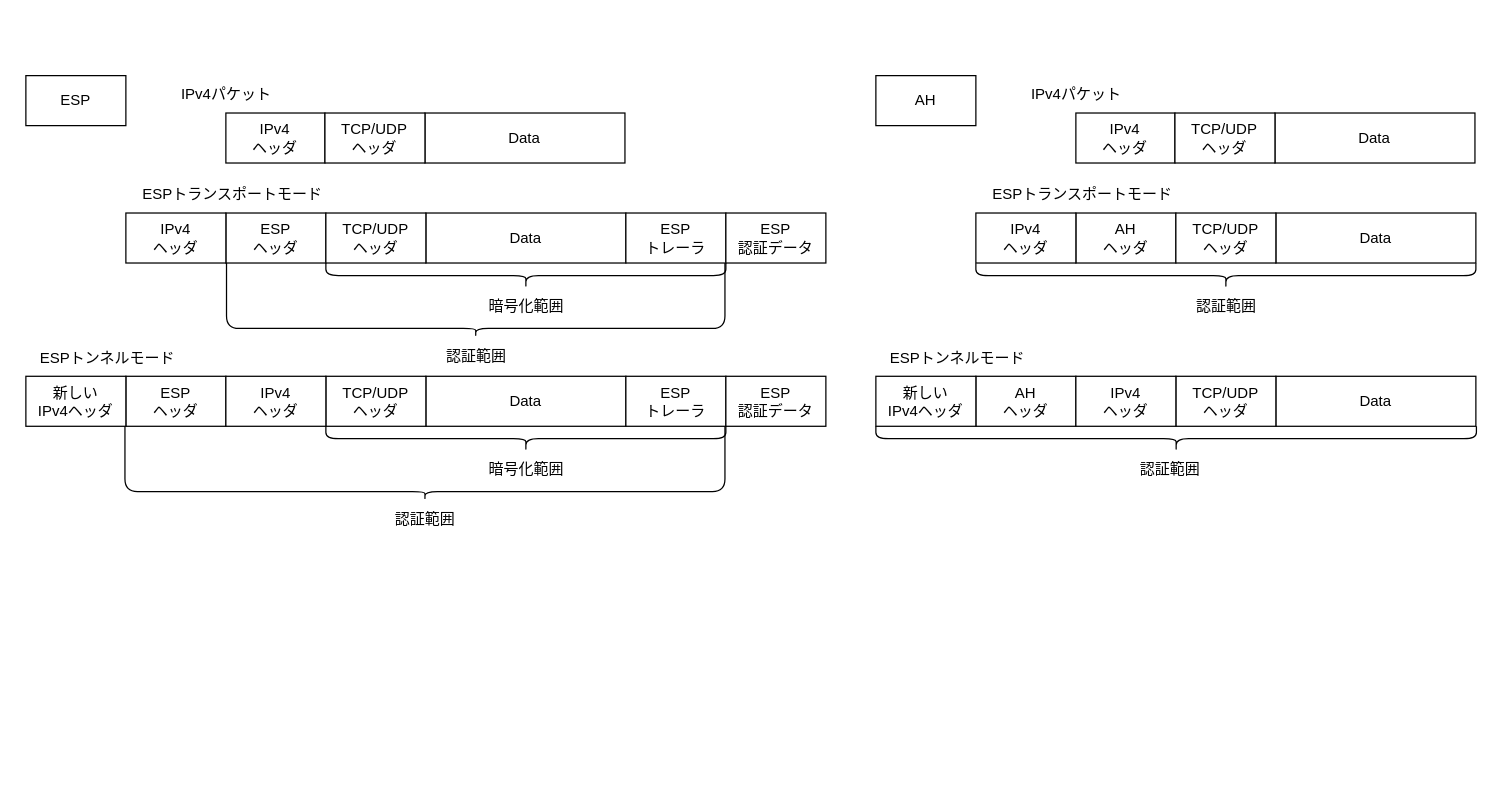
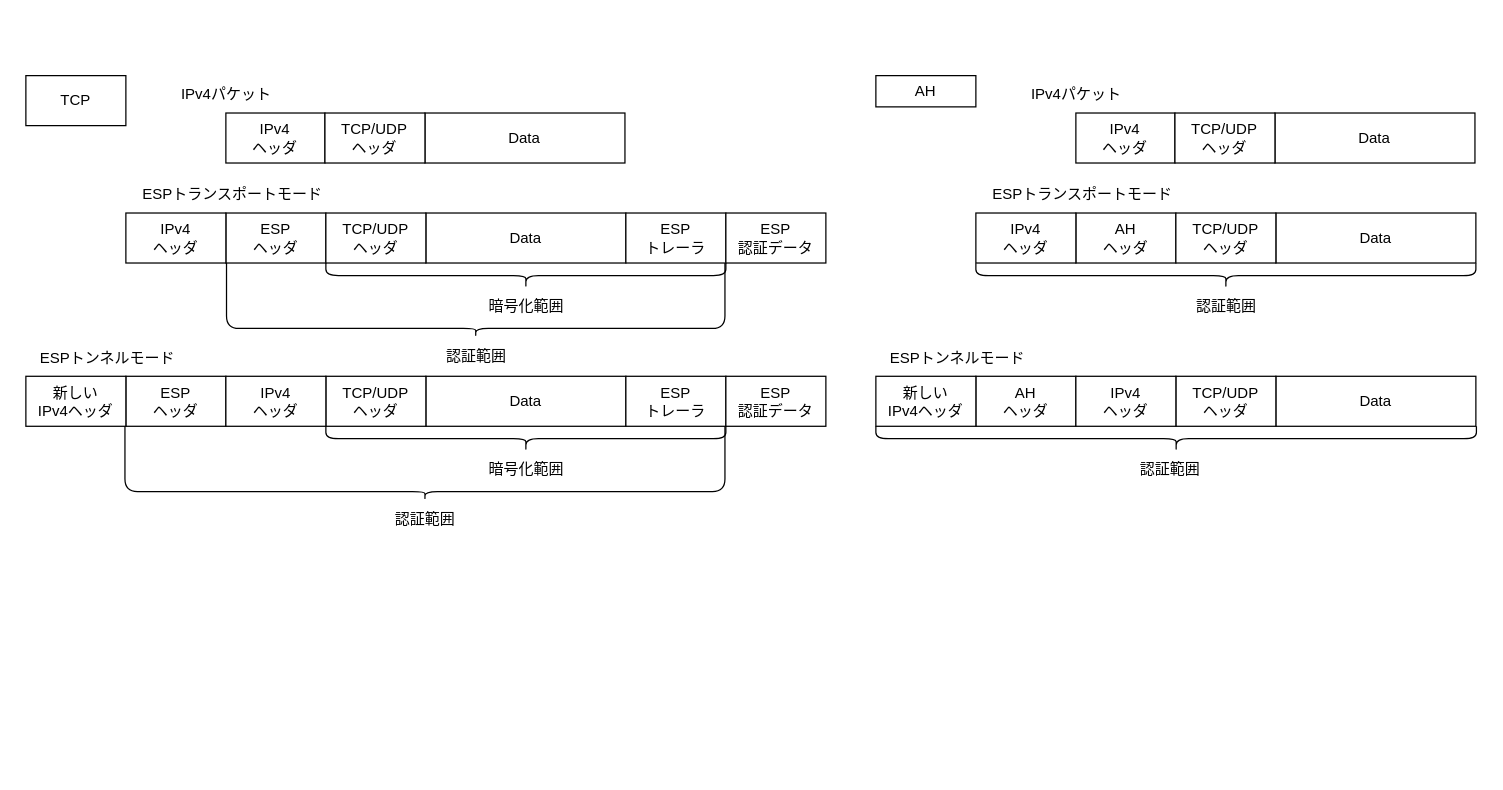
- <mxCell id="48" value="ESP" style="rounded=0;whiteSpace=wrap;html=1;" vertex="1" parent="1"><mxGeometry width="80" height="40" as="geometry" x="20" y="60" /></mxCell>
+ <mxCell id="48" value="TCP" style="rounded=0;whiteSpace=wrap;html=1;" vertex="1" parent="1"><mxGeometry width="80" height="40" as="geometry" x="20" y="60" /></mxCell>
- <mxCell id="49" value="AH" style="rounded=0;whiteSpace=wrap;html=1;" vertex="1" parent="1"><mxGeometry x="700" width="80" height="40" as="geometry" y="60" /></mxCell>
+ <mxCell id="49" value="AH" style="rounded=0;whiteSpace=wrap;html=1;" vertex="1" parent="1"><mxGeometry x="700" y="60" width="80" height="25" as="geometry" /></mxCell>
